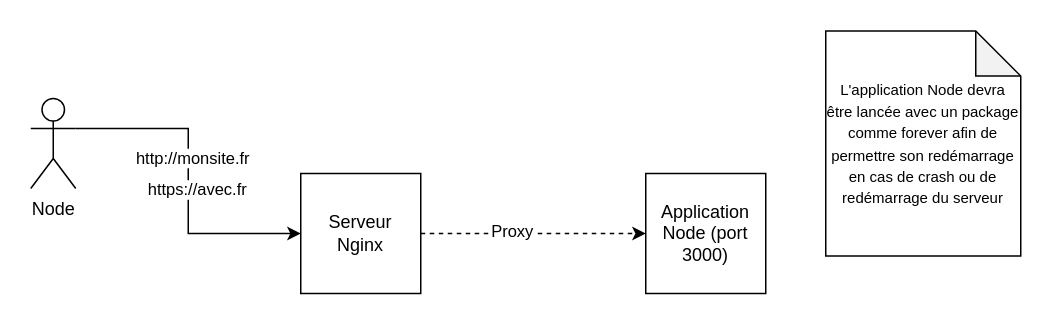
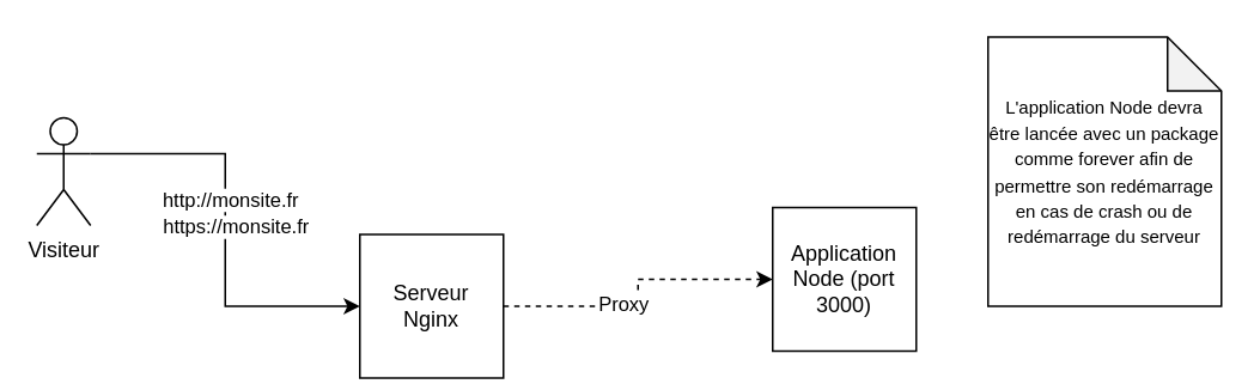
- <mxCell id="9" value="https://avec.fr" style="edgeLabel;html=1;align=center;verticalAlign=middle;resizable=0;points=[];" vertex="1" connectable="0" parent="1"><mxGeometry x="130" y="125" as="geometry" /></mxCell>
+ <mxCell id="9" value="https://monsite.fr" style="edgeLabel;html=1;align=center;verticalAlign=middle;resizable=0;points=[];" vertex="1" connectable="0" parent="1"><mxGeometry x="130" y="125" as="geometry" /></mxCell>
- <mxCell id="7" value="Node" style="shape=umlActor;verticalLabelPosition=bottom;labelBackgroundColor=#ffffff;verticalAlign=top;html=1;outlineConnect=0;" vertex="1" parent="1"><mxGeometry x="20" y="65" width="30" height="60" as="geometry" /></mxCell>
+ <mxCell id="7" value="Visiteur" style="shape=umlActor;verticalLabelPosition=bottom;labelBackgroundColor=#ffffff;verticalAlign=top;html=1;outlineConnect=0;" vertex="1" parent="1"><mxGeometry x="20" y="65" width="30" height="60" as="geometry" /></mxCell>
- <mxCell id="4" value="Serveur &lt;br&gt;Nginx" style="whiteSpace=wrap;html=1;aspect=fixed;" vertex="1" parent="1"><mxGeometry x="200" y="115" width="80" height="80" as="geometry" /></mxCell>
+ <mxCell id="4" value="Serveur &lt;br&gt;Nginx" style="whiteSpace=wrap;html=1;aspect=fixed;" vertex="1" parent="1"><mxGeometry x="200" y="130" width="80" height="80" as="geometry" /></mxCell>
